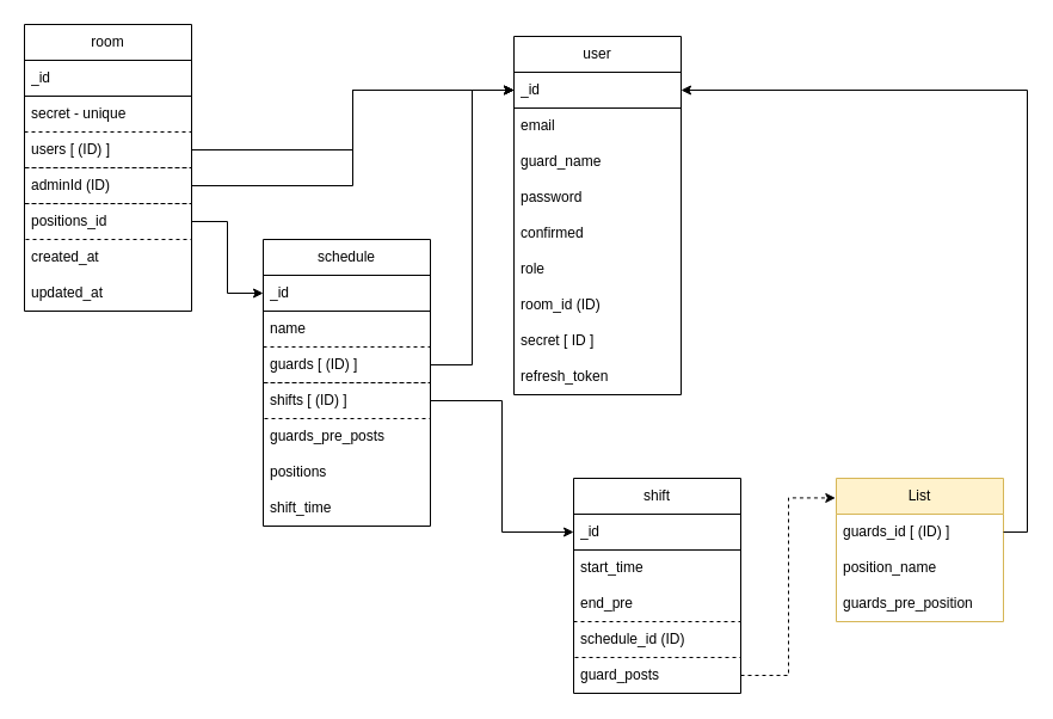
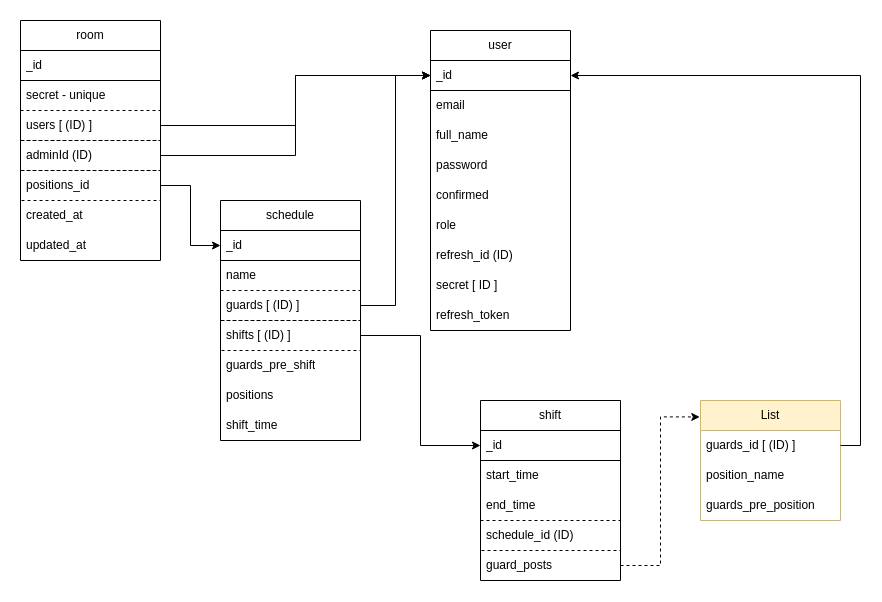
- <mxCell id="5" value="guard_name" style="text;strokeColor=none;fillColor=none;align=left;verticalAlign=middle;spacingLeft=4;spacingRight=4;overflow=hidden;points=[[0,0.5],[1,0.5]];portConstraint=eastwest;rotatable=0;whiteSpace=wrap;html=1;" vertex="1" parent="2"><mxGeometry y="90" width="140" height="30" as="geometry" /></mxCell>
+ <mxCell id="5" value="full_name" style="text;strokeColor=none;fillColor=none;align=left;verticalAlign=middle;spacingLeft=4;spacingRight=4;overflow=hidden;points=[[0,0.5],[1,0.5]];portConstraint=eastwest;rotatable=0;whiteSpace=wrap;html=1;" vertex="1" parent="2"><mxGeometry y="90" width="140" height="30" as="geometry" /></mxCell>
- <mxCell id="9" value="room_id (ID)" style="text;strokeColor=none;fillColor=none;align=left;verticalAlign=middle;spacingLeft=4;spacingRight=4;overflow=hidden;points=[[0,0.5],[1,0.5]];portConstraint=eastwest;rotatable=0;whiteSpace=wrap;html=1;" vertex="1" parent="2"><mxGeometry y="210" width="140" height="30" as="geometry" /></mxCell>
+ <mxCell id="9" value="refresh_id (ID)" style="text;strokeColor=none;fillColor=none;align=left;verticalAlign=middle;spacingLeft=4;spacingRight=4;overflow=hidden;points=[[0,0.5],[1,0.5]];portConstraint=eastwest;rotatable=0;whiteSpace=wrap;html=1;" vertex="1" parent="2"><mxGeometry y="210" width="140" height="30" as="geometry" /></mxCell>
- <mxCell id="17" value="guards_pre_posts" style="text;strokeColor=none;fillColor=none;align=left;verticalAlign=middle;spacingLeft=4;spacingRight=4;overflow=hidden;points=[[0,0.5],[1,0.5]];portConstraint=eastwest;rotatable=0;whiteSpace=wrap;html=1;" vertex="1" parent="12"><mxGeometry y="150" width="140" height="30" as="geometry" /></mxCell>
+ <mxCell id="17" value="guards_pre_shift" style="text;strokeColor=none;fillColor=none;align=left;verticalAlign=middle;spacingLeft=4;spacingRight=4;overflow=hidden;points=[[0,0.5],[1,0.5]];portConstraint=eastwest;rotatable=0;whiteSpace=wrap;html=1;" vertex="1" parent="12"><mxGeometry y="150" width="140" height="30" as="geometry" /></mxCell>
- <mxCell id="23" value="end_pre" style="text;strokeColor=none;fillColor=none;align=left;verticalAlign=middle;spacingLeft=4;spacingRight=4;overflow=hidden;points=[[0,0.5],[1,0.5]];portConstraint=eastwest;rotatable=0;whiteSpace=wrap;html=1;" vertex="1" parent="20"><mxGeometry y="90" width="140" height="30" as="geometry" /></mxCell>
+ <mxCell id="23" value="end_time" style="text;strokeColor=none;fillColor=none;align=left;verticalAlign=middle;spacingLeft=4;spacingRight=4;overflow=hidden;points=[[0,0.5],[1,0.5]];portConstraint=eastwest;rotatable=0;whiteSpace=wrap;html=1;" vertex="1" parent="20"><mxGeometry y="90" width="140" height="30" as="geometry" /></mxCell>
